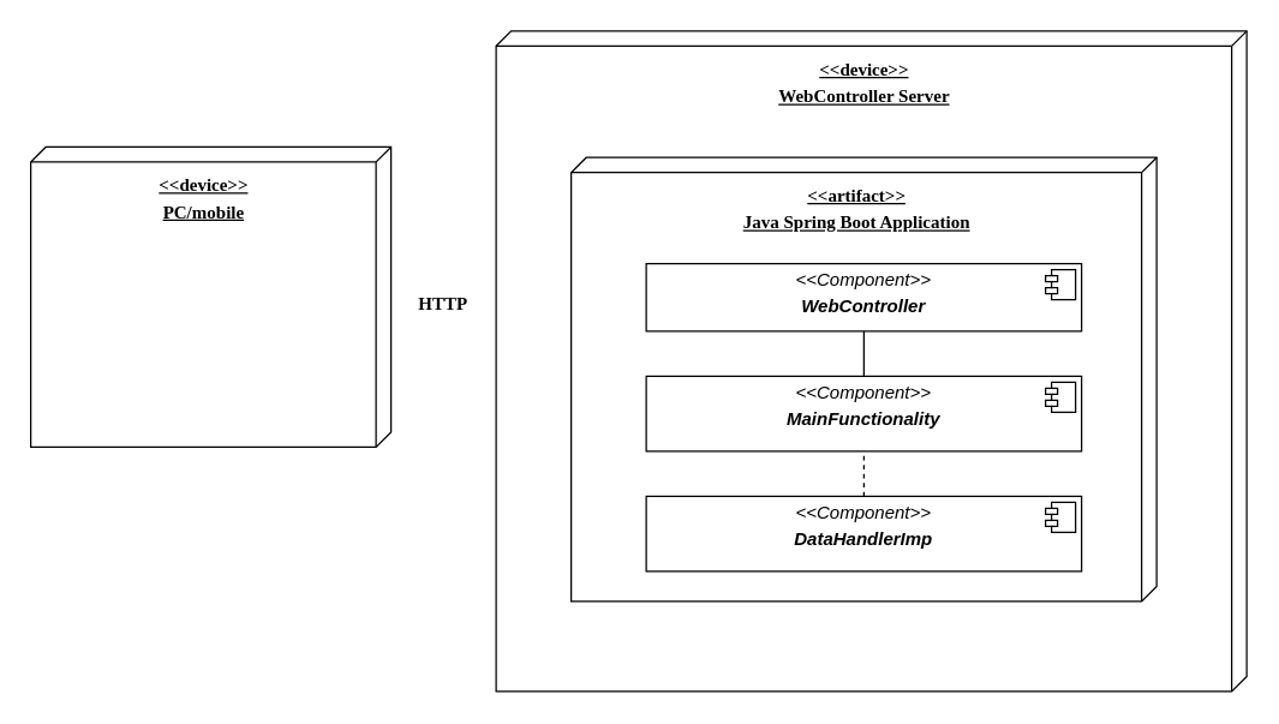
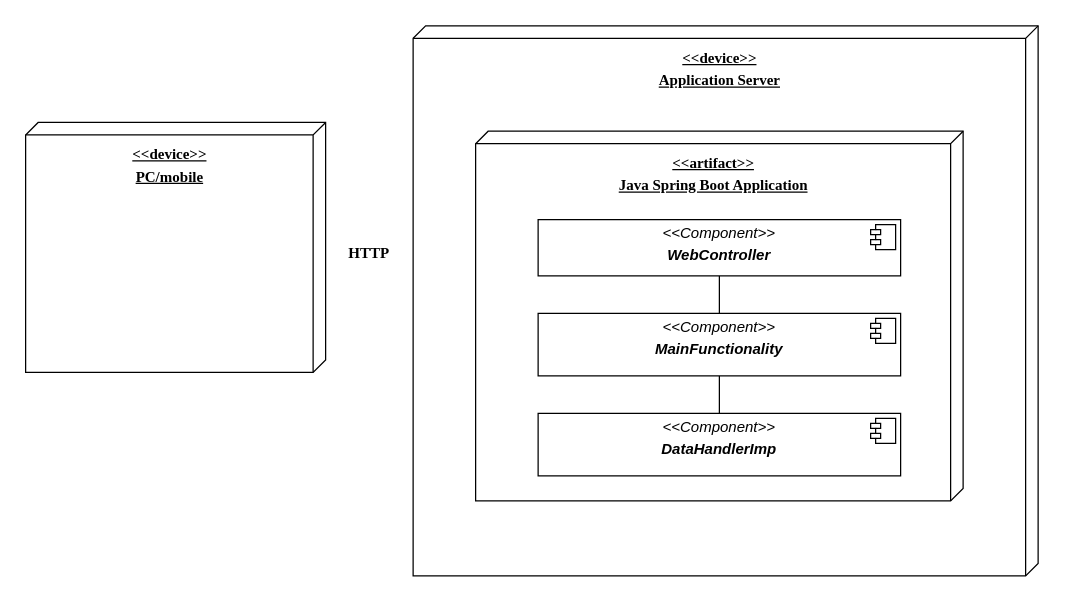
- <mxCell id="2" value="&lt;p style=&quot;margin: 4px 0px 0px&quot;&gt;&lt;b&gt;&amp;lt;&amp;lt;device&amp;gt;&amp;gt;&lt;br&gt;&lt;/b&gt;&lt;/p&gt;&lt;p style=&quot;margin: 4px 0px 0px&quot;&gt;&lt;b&gt;WebController Server&lt;/b&gt;&lt;/p&gt;&lt;p style=&quot;margin: 0px 0px 0px 8px&quot;&gt;&lt;br style=&quot;font-family: &amp;#34;helvetica&amp;#34; ; text-align: left&quot;&gt;&lt;/p&gt;" style="verticalAlign=top;align=center;spacingTop=8;spacingLeft=2;spacingRight=12;shape=cube;size=10;direction=south;fontStyle=4;html=1;fontFamily=Verdana;" parent="1" vertex="1"><mxGeometry x="330" y="20" width="500" height="440" as="geometry" /></mxCell>
+ <mxCell id="2" value="&lt;p style=&quot;margin: 4px 0px 0px&quot;&gt;&lt;b&gt;&amp;lt;&amp;lt;device&amp;gt;&amp;gt;&lt;br&gt;&lt;/b&gt;&lt;/p&gt;&lt;p style=&quot;margin: 4px 0px 0px&quot;&gt;&lt;b&gt;Application Server&lt;/b&gt;&lt;/p&gt;&lt;p style=&quot;margin: 0px 0px 0px 8px&quot;&gt;&lt;br style=&quot;font-family: &amp;#34;helvetica&amp;#34; ; text-align: left&quot;&gt;&lt;/p&gt;" style="verticalAlign=top;align=center;spacingTop=8;spacingLeft=2;spacingRight=12;shape=cube;size=10;direction=south;fontStyle=4;html=1;fontFamily=Verdana;" parent="1" vertex="1"><mxGeometry x="330" y="20" width="500" height="440" as="geometry" /></mxCell>
- <mxCell id="13" value="" style="endArrow=none;html=1;rounded=0;entryX=0.5;entryY=1;entryDx=0;entryDy=0;exitX=0.5;exitY=0;exitDx=0;exitDy=0;dashed=1;" edge="1" parent="1" source="11" target="6"><mxGeometry width="50" height="50" relative="1" as="geometry"><mxPoint x="400" y="240" as="sourcePoint" /><mxPoint x="450" y="190" as="targetPoint" /></mxGeometry></mxCell>
+ <mxCell id="13" value="" style="endArrow=none;html=1;rounded=0;entryX=0.5;entryY=1;entryDx=0;entryDy=0;exitX=0.5;exitY=0;exitDx=0;exitDy=0;" edge="1" parent="1" source="11" target="6"><mxGeometry width="50" height="50" relative="1" as="geometry"><mxPoint x="400" y="240" as="sourcePoint" /><mxPoint x="450" y="190" as="targetPoint" /></mxGeometry></mxCell>
